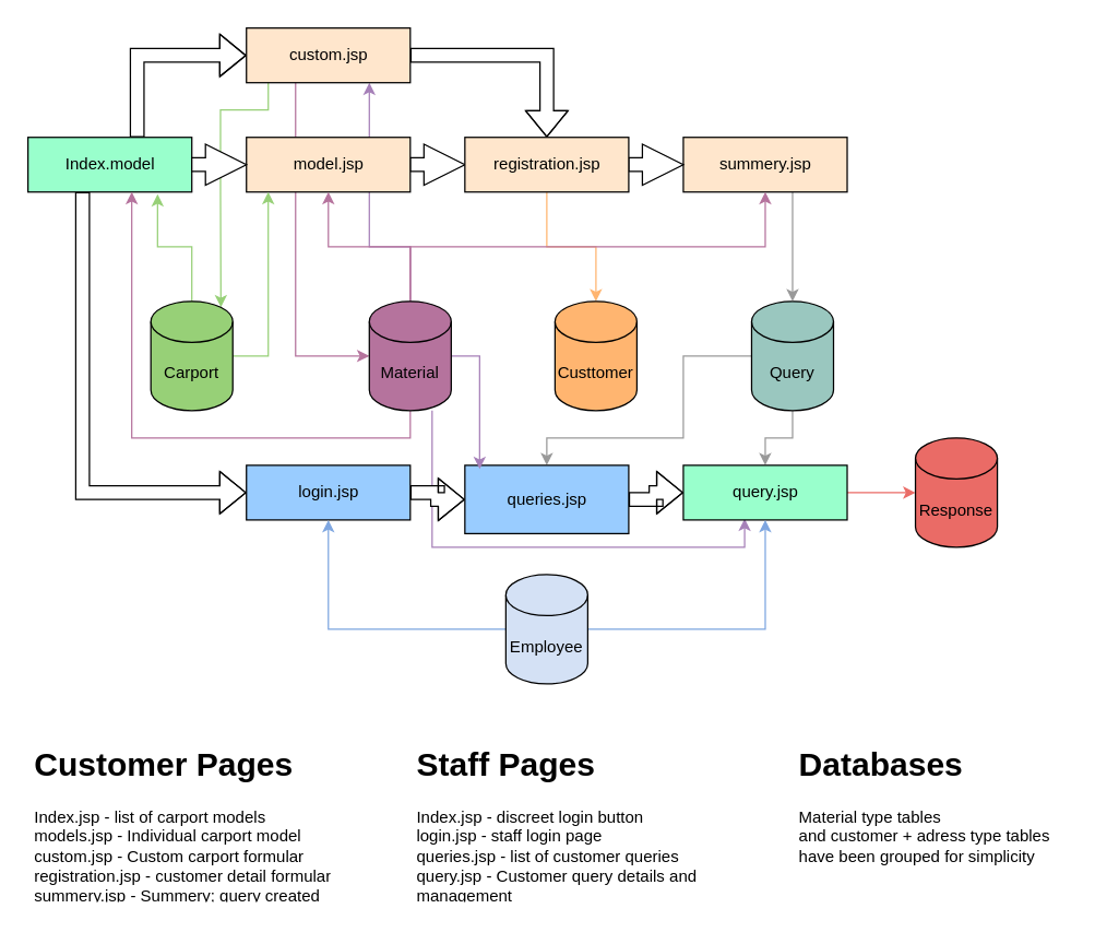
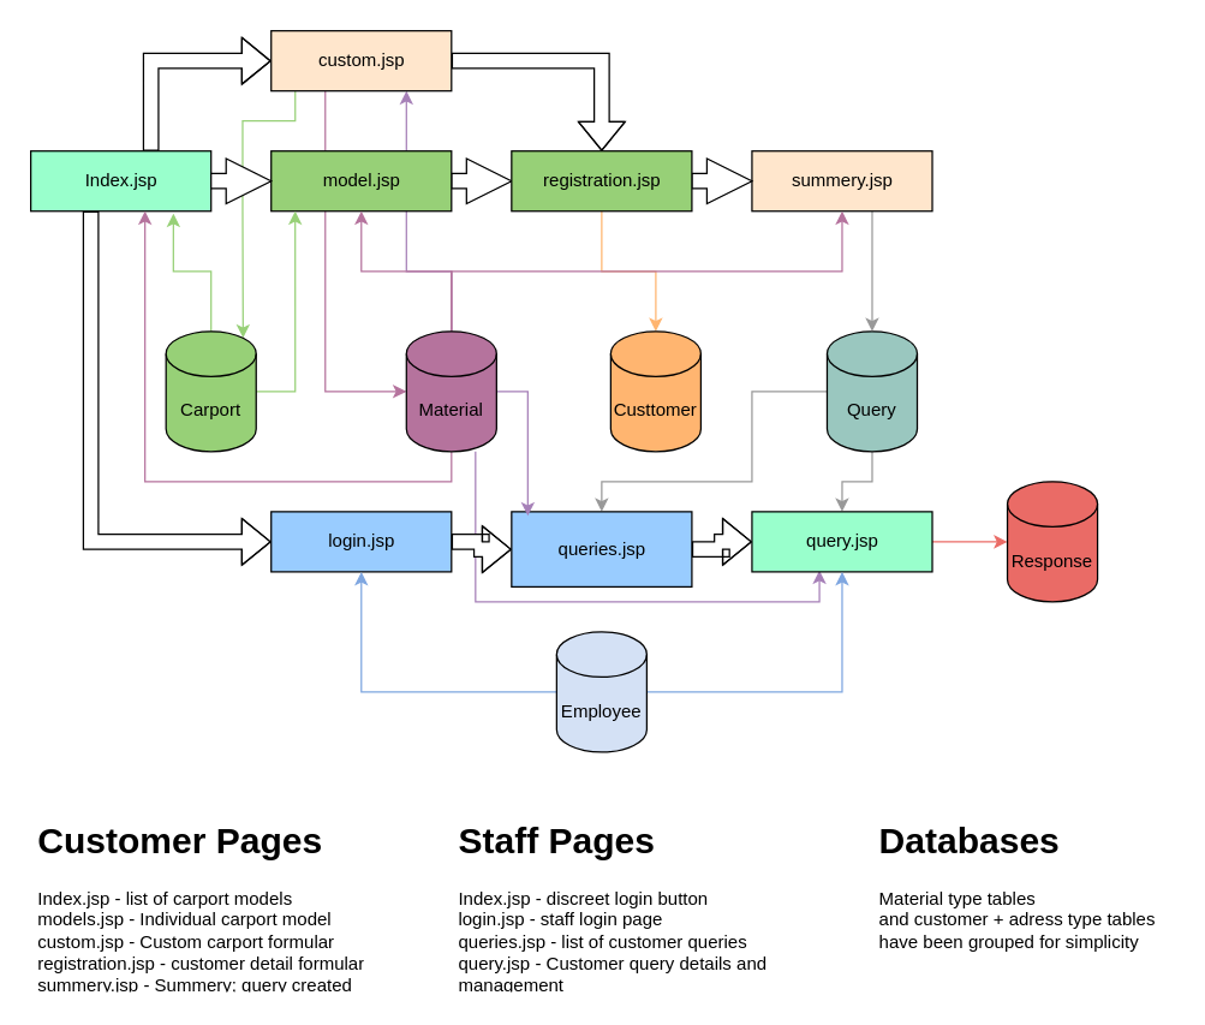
- <mxCell id="18" value="Index.model" style="html=1;fillColor=#99FFCC;" parent="1" vertex="1"><mxGeometry x="20" y="100" width="120" height="40" as="geometry" /></mxCell>
+ <mxCell id="18" value="Index.jsp" style="html=1;fillColor=#99FFCC;" parent="1" vertex="1"><mxGeometry x="20" y="100" width="120" height="40" as="geometry" /></mxCell>
- <mxCell id="20" value="model.jsp" style="html=1;fillColor=#FFE6CC;" parent="1" vertex="1"><mxGeometry x="180" y="100" width="120" height="40" as="geometry" /></mxCell>
+ <mxCell id="20" value="model.jsp" style="html=1;fillColor=#97d077;" parent="1" vertex="1"><mxGeometry x="180" y="100" width="120" height="40" as="geometry" /></mxCell>
- <mxCell id="28" value="registration.jsp" style="html=1;fillColor=#FFE6CC;" parent="1" vertex="1"><mxGeometry x="340" y="100" width="120" height="40" as="geometry" /></mxCell>
+ <mxCell id="28" value="registration.jsp" style="html=1;fillColor=#97d077;" parent="1" vertex="1"><mxGeometry x="340" y="100" width="120" height="40" as="geometry" /></mxCell>
